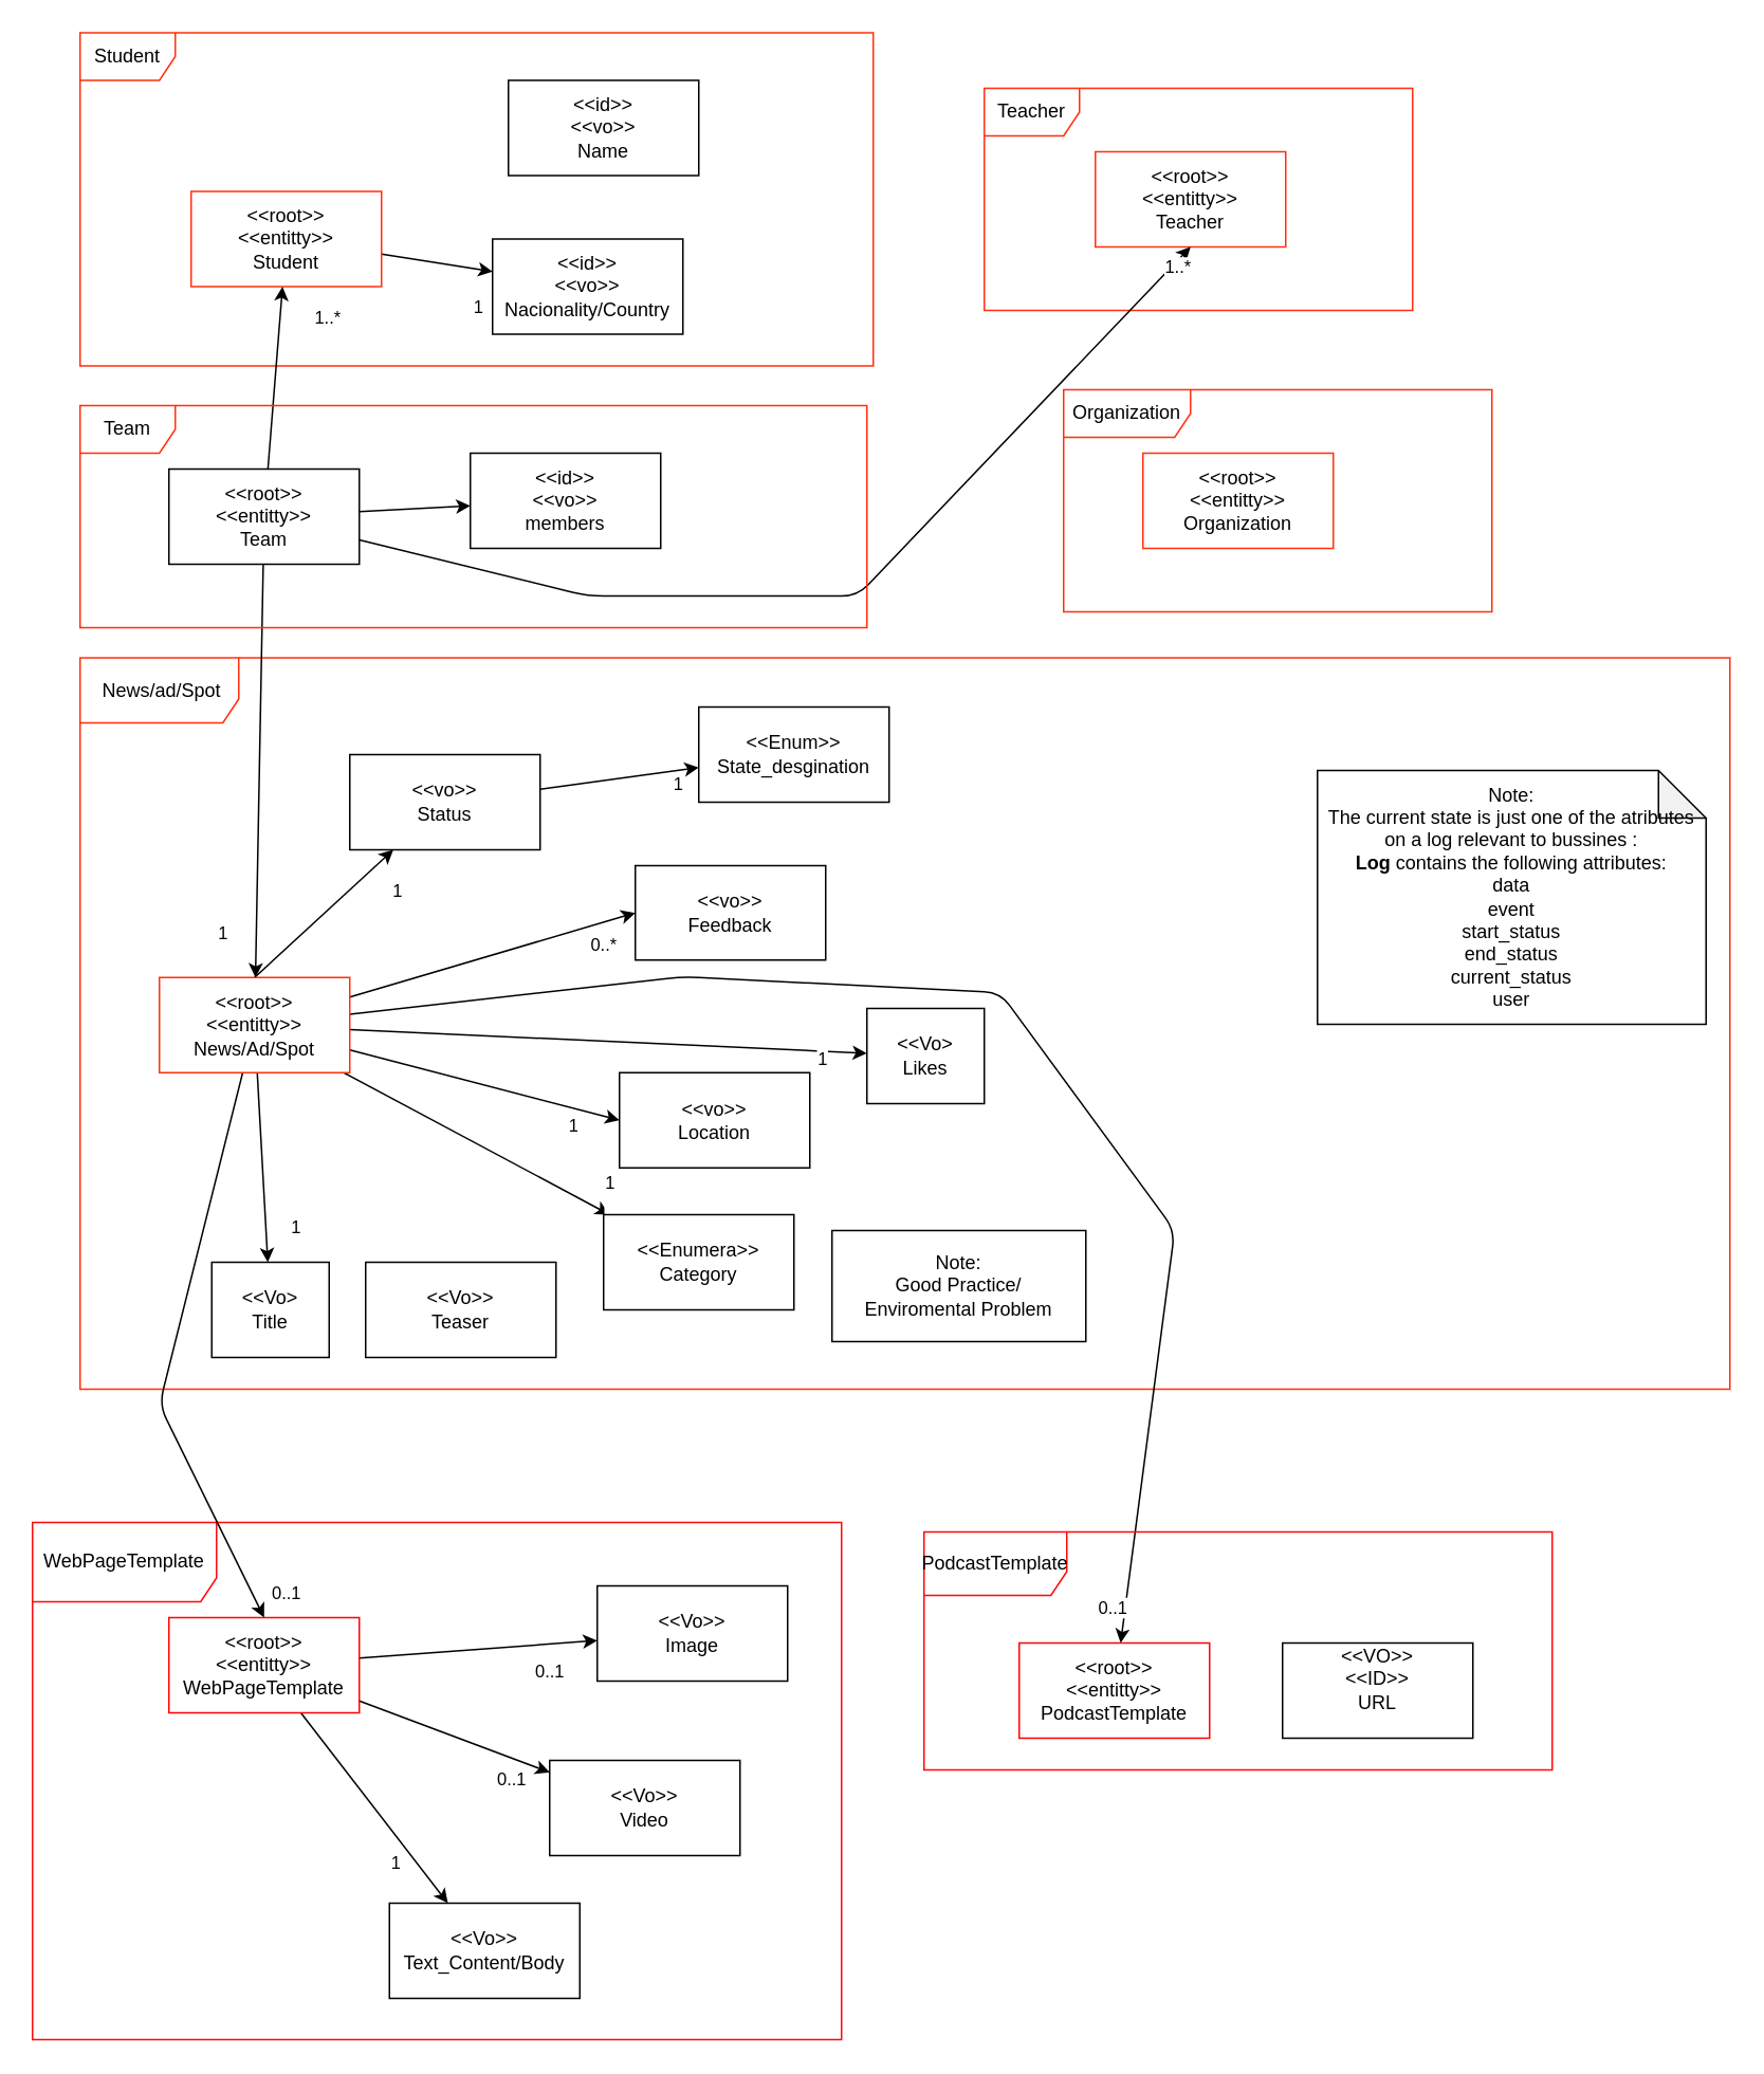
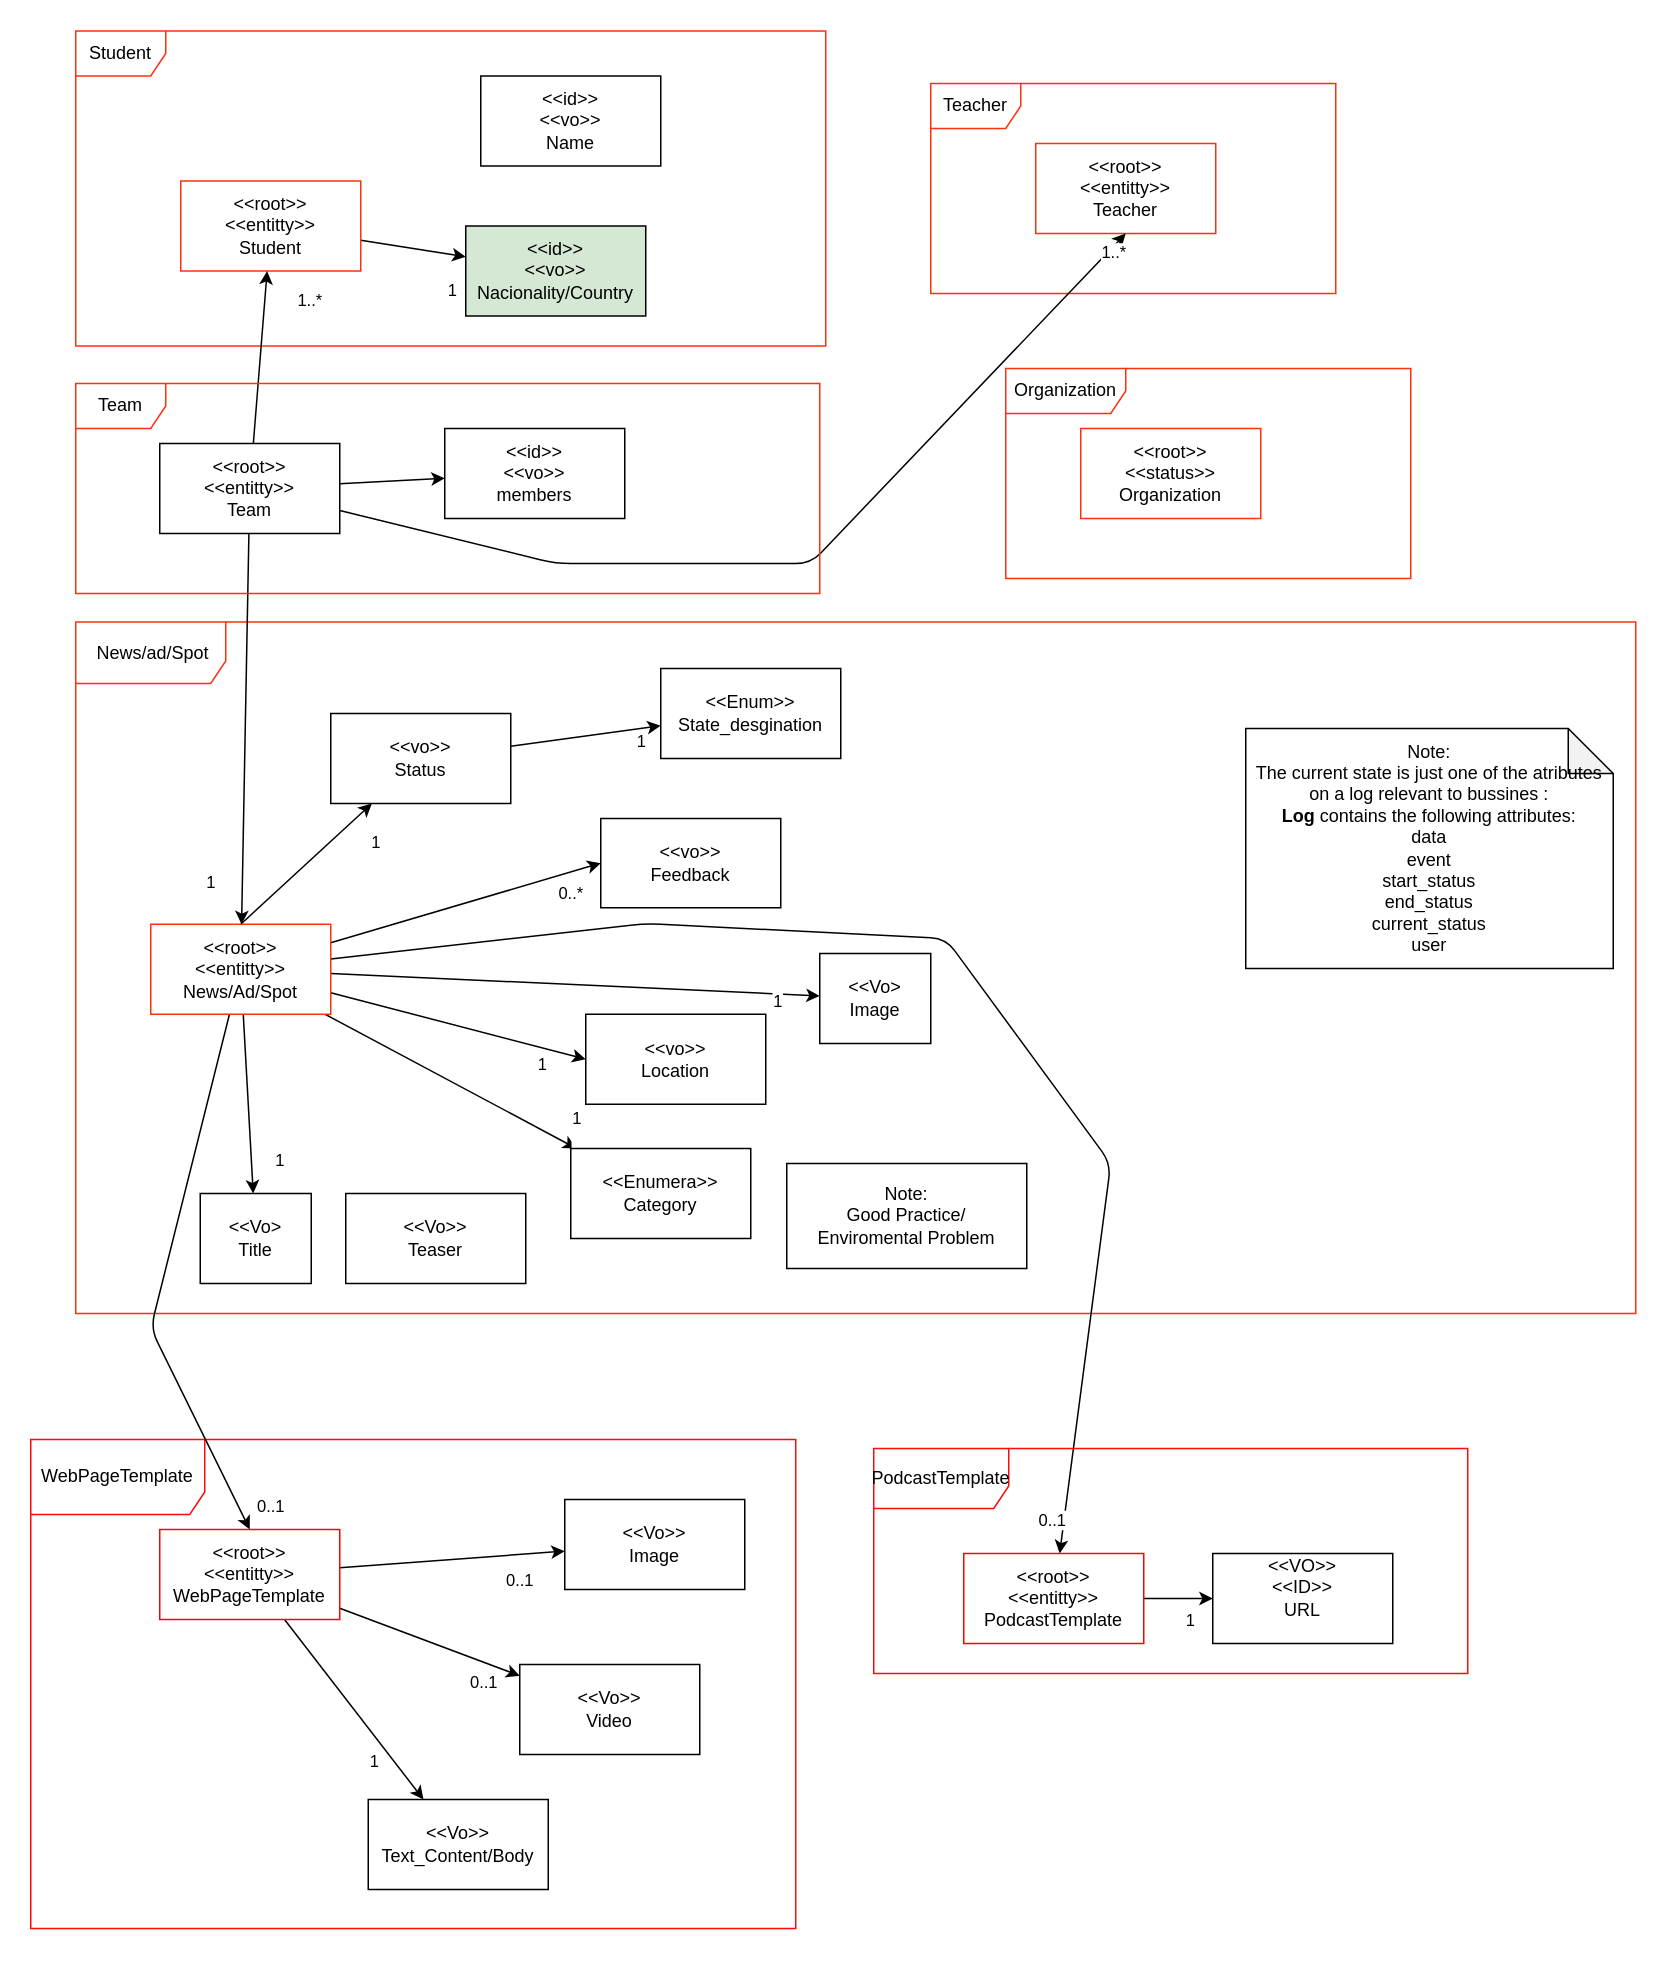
- <mxCell id="63" value="&amp;lt;&amp;lt;id&amp;gt;&amp;gt;&lt;div&gt;&lt;span style=&quot;background-color: transparent;&quot;&gt;&amp;lt;&amp;lt;vo&amp;gt;&amp;gt;&lt;/span&gt;&lt;/div&gt;&lt;div&gt;Nacionality/Country&lt;/div&gt;" style="rounded=0;whiteSpace=wrap;html=1;strokeColor=#000000;" vertex="1" parent="1"><mxGeometry x="310" y="150" width="120" height="60" as="geometry" /></mxCell>
+ <mxCell id="63" value="&amp;lt;&amp;lt;id&amp;gt;&amp;gt;&lt;div&gt;&lt;span style=&quot;background-color: transparent;&quot;&gt;&amp;lt;&amp;lt;vo&amp;gt;&amp;gt;&lt;/span&gt;&lt;/div&gt;&lt;div&gt;Nacionality/Country&lt;/div&gt;" style="rounded=0;whiteSpace=wrap;html=1;strokeColor=#000000;fillColor=#d5e8d4;" vertex="1" parent="1"><mxGeometry x="310" y="150" width="120" height="60" as="geometry" /></mxCell>
- <mxCell id="59" value="&amp;lt;&amp;lt;root&amp;gt;&amp;gt;&lt;div&gt;&amp;lt;&amp;lt;entitty&amp;gt;&amp;gt;&lt;/div&gt;&lt;div&gt;Organization&lt;/div&gt;" style="rounded=0;whiteSpace=wrap;html=1;strokeColor=#FF300D;" vertex="1" parent="1"><mxGeometry x="720" y="285" width="120" height="60" as="geometry" /></mxCell>
+ <mxCell id="59" value="&amp;lt;&amp;lt;root&amp;gt;&amp;gt;&lt;div&gt;&amp;lt;&amp;lt;status&amp;gt;&amp;gt;&lt;/div&gt;&lt;div&gt;Organization&lt;/div&gt;" style="rounded=0;whiteSpace=wrap;html=1;strokeColor=#FF300D;" vertex="1" parent="1"><mxGeometry x="720" y="285" width="120" height="60" as="geometry" /></mxCell>
- <mxCell id="65" value="&amp;lt;&amp;lt;Vo&amp;gt;&lt;div&gt;Likes&lt;/div&gt;" style="whiteSpace=wrap;html=1;strokeColor=light-dark(#000000,#EDEDED);rounded=0;" vertex="1" parent="1"><mxGeometry x="546" y="635" width="74" height="60" as="geometry" /></mxCell>
+ <mxCell id="65" value="&amp;lt;&amp;lt;Vo&amp;gt;&lt;div&gt;Image&lt;/div&gt;" style="whiteSpace=wrap;html=1;strokeColor=light-dark(#000000,#EDEDED);rounded=0;" vertex="1" parent="1"><mxGeometry x="546" y="635" width="74" height="60" as="geometry" /></mxCell>
+ <mxCell id="50" style="edgeStyle=none;html=1;" parent="1" source="52" target="53" edge="1"><mxGeometry relative="1" as="geometry" /></mxCell>
+ <mxCell id="51" value="1" style="edgeLabel;html=1;align=center;verticalAlign=middle;resizable=0;points=[];" parent="50" vertex="1" connectable="0"><mxGeometry x="0.53" y="-2" relative="1" as="geometry"><mxPoint x="-5" y="12" as="offset" /></mxGeometry></mxCell>
